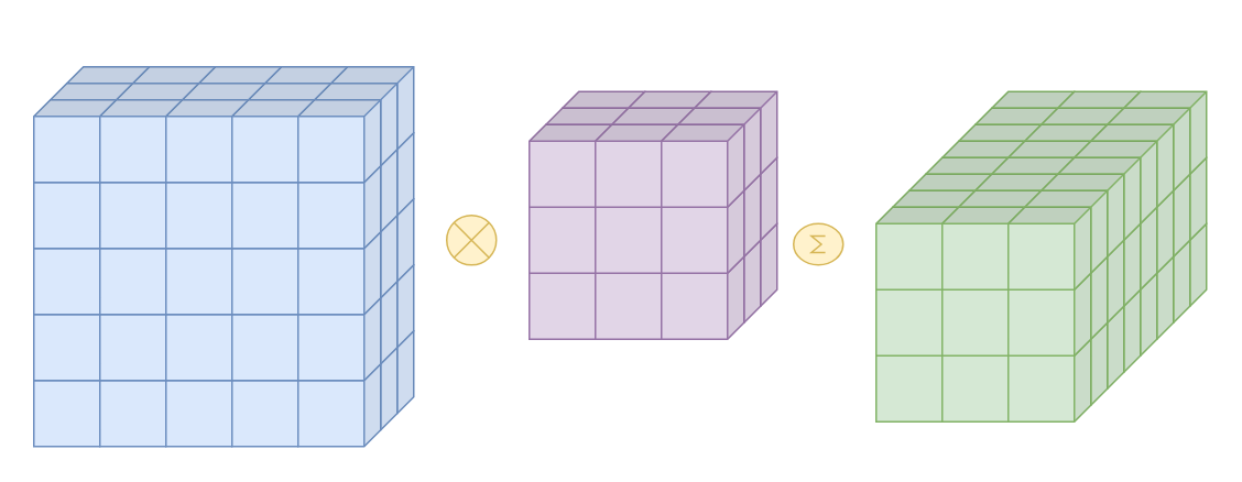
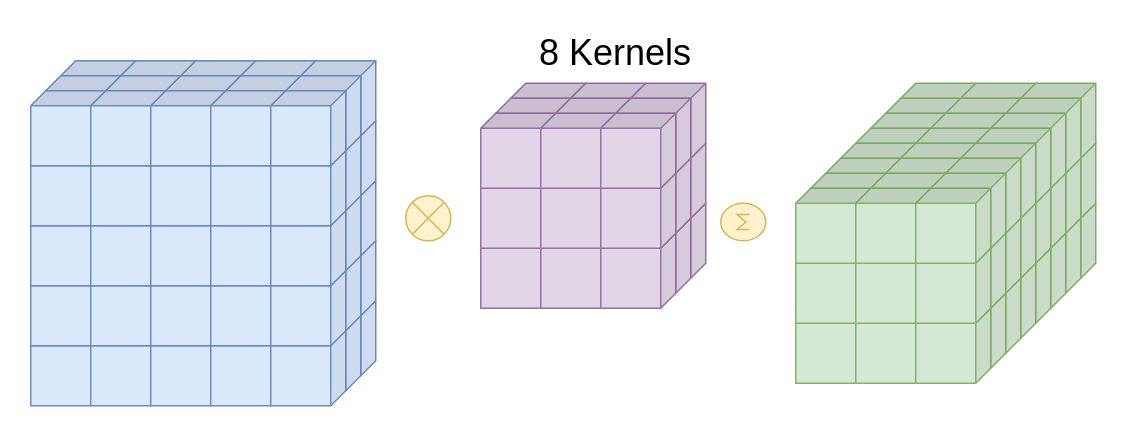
+ <mxCell id="178" value="8 Kernels" style="text;html=1;strokeColor=none;fillColor=none;align=center;verticalAlign=middle;whiteSpace=wrap;rounded=0;fontSize=24;" vertex="1" parent="1"><mxGeometry x="350" y="20" width="120" height="30" as="geometry" /></mxCell>
